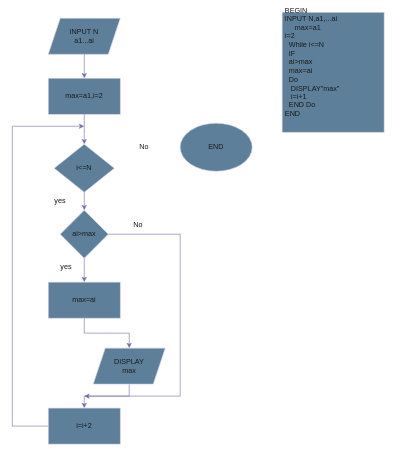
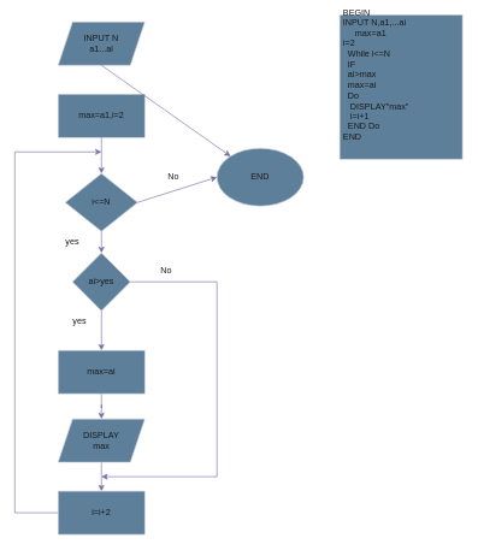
- <mxCell id="21" value="" style="endArrow=classic;html=1;rounded=0;exitX=0.5;exitY=1;exitDx=0;exitDy=0;entryX=0.5;entryY=0;entryDx=0;entryDy=0;labelBackgroundColor=none;strokeColor=#736CA8;fontColor=default;" edge="1" parent="1" source="2" target="4"><mxGeometry width="50" height="50" relative="1" as="geometry"><mxPoint x="330" y="130" as="sourcePoint" /><mxPoint x="380" y="80" as="targetPoint" /></mxGeometry></mxCell>
+ <mxCell id="21" value="" style="endArrow=classic;html=1;rounded=0;exitX=0.5;exitY=1;exitDx=0;exitDy=0;labelBackgroundColor=none;strokeColor=#736CA8;fontColor=default;" edge="1" parent="1" source="2" target="15"><mxGeometry width="50" height="50" relative="1" as="geometry"><mxPoint x="330" y="130" as="sourcePoint" /><mxPoint x="380" y="80" as="targetPoint" /></mxGeometry></mxCell>
+ <mxCell id="16" value="" style="endArrow=classic;html=1;rounded=0;exitX=1;exitY=0.5;exitDx=0;exitDy=0;entryX=0;entryY=0.5;entryDx=0;entryDy=0;labelBackgroundColor=none;strokeColor=#736CA8;fontColor=default;" edge="1" parent="1" source="5" target="15"><mxGeometry width="50" height="50" relative="1" as="geometry"><mxPoint x="240" y="600" as="sourcePoint" /><mxPoint x="290" y="550" as="targetPoint" /></mxGeometry></mxCell>
- <mxCell id="8" value="ai&amp;gt;max" style="rhombus;whiteSpace=wrap;html=1;labelBackgroundColor=none;fillColor=#5D7F99;strokeColor=#D0CEE2;fontColor=#1A1A1A;" vertex="1" parent="1"><mxGeometry x="100" y="350" width="80" height="80" as="geometry" /></mxCell>
+ <mxCell id="8" value="ai&amp;gt;yes" style="rhombus;whiteSpace=wrap;html=1;labelBackgroundColor=none;fillColor=#5D7F99;strokeColor=#D0CEE2;fontColor=#1A1A1A;" vertex="1" parent="1"><mxGeometry x="100" y="350" width="80" height="80" as="geometry" /></mxCell>
- <mxCell id="10" value="max=ai" style="rounded=0;whiteSpace=wrap;html=1;labelBackgroundColor=none;fillColor=#5D7F99;strokeColor=#D0CEE2;fontColor=#1A1A1A;" vertex="1" parent="1"><mxGeometry x="80" y="470" width="120" height="60" as="geometry" /></mxCell>
+ <mxCell id="10" value="max=ai" style="rounded=0;whiteSpace=wrap;html=1;labelBackgroundColor=none;fillColor=#5D7F99;strokeColor=#D0CEE2;fontColor=#1A1A1A;" vertex="1" parent="1"><mxGeometry x="80" y="485" width="120" height="60" as="geometry" /></mxCell>
- <mxCell id="14" value="DISPLAY&lt;br&gt;max" style="shape=parallelogram;perimeter=parallelogramPerimeter;whiteSpace=wrap;html=1;fixedSize=1;labelBackgroundColor=none;fillColor=#5D7F99;strokeColor=#D0CEE2;fontColor=#1A1A1A;" vertex="1" parent="1"><mxGeometry x="155" y="580" width="120" height="60" as="geometry" /></mxCell>
+ <mxCell id="14" value="DISPLAY&lt;br&gt;max" style="shape=parallelogram;perimeter=parallelogramPerimeter;whiteSpace=wrap;html=1;fixedSize=1;labelBackgroundColor=none;fillColor=#5D7F99;strokeColor=#D0CEE2;fontColor=#1A1A1A;" vertex="1" parent="1"><mxGeometry x="80" y="580" width="120" height="60" as="geometry" /></mxCell>
